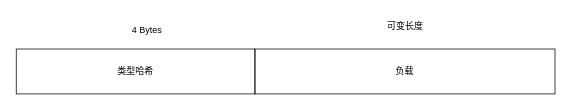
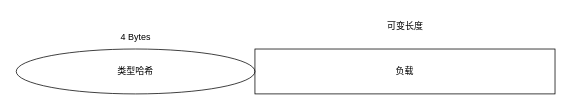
- <mxCell id="3" value="4 Bytes" style="text;html=1;strokeColor=none;fillColor=none;align=center;verticalAlign=middle;whiteSpace=wrap;rounded=0;" parent="1" vertex="1"><mxGeometry x="165" y="25" width="60" height="30" as="geometry" /></mxCell>
+ <mxCell id="3" value="4 Bytes" style="text;html=1;strokeColor=none;fillColor=none;align=center;verticalAlign=middle;whiteSpace=wrap;rounded=0;" parent="1" vertex="1"><mxGeometry x="150" y="35" width="60" height="30" as="geometry" /></mxCell>
- <mxCell id="2" value="类型哈希" style="rounded=0;whiteSpace=wrap;html=1;fillColor=none;" parent="1" vertex="1"><mxGeometry x="20" y="65" width="319" height="60" as="geometry" /></mxCell>
+ <mxCell id="2" value="类型哈希" style="ellipse;whiteSpace=wrap;html=1;fillColor=none;" parent="1" vertex="1"><mxGeometry x="20" y="65" width="319" height="60" as="geometry" /></mxCell>
